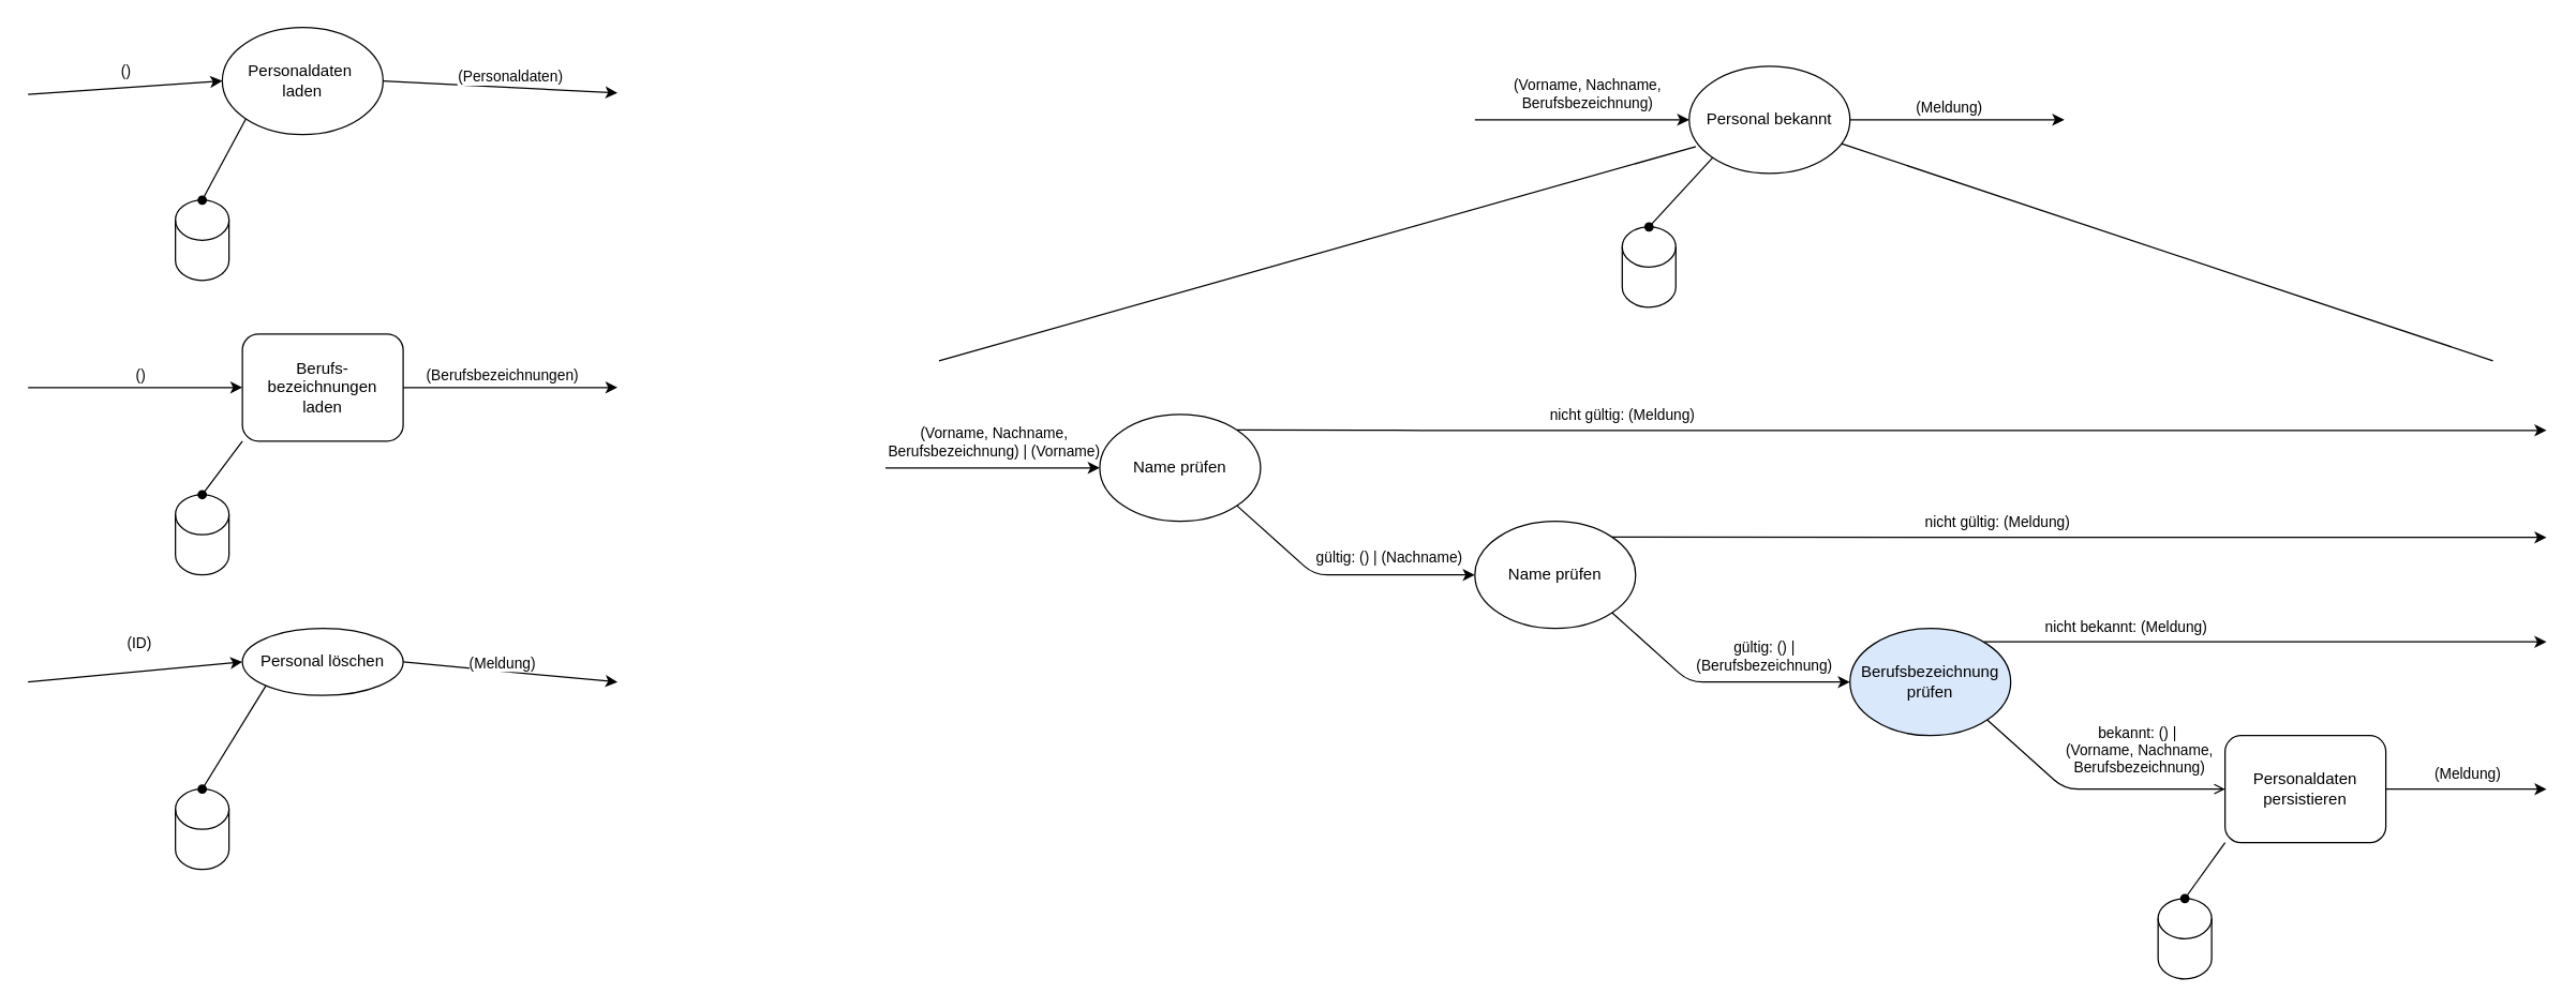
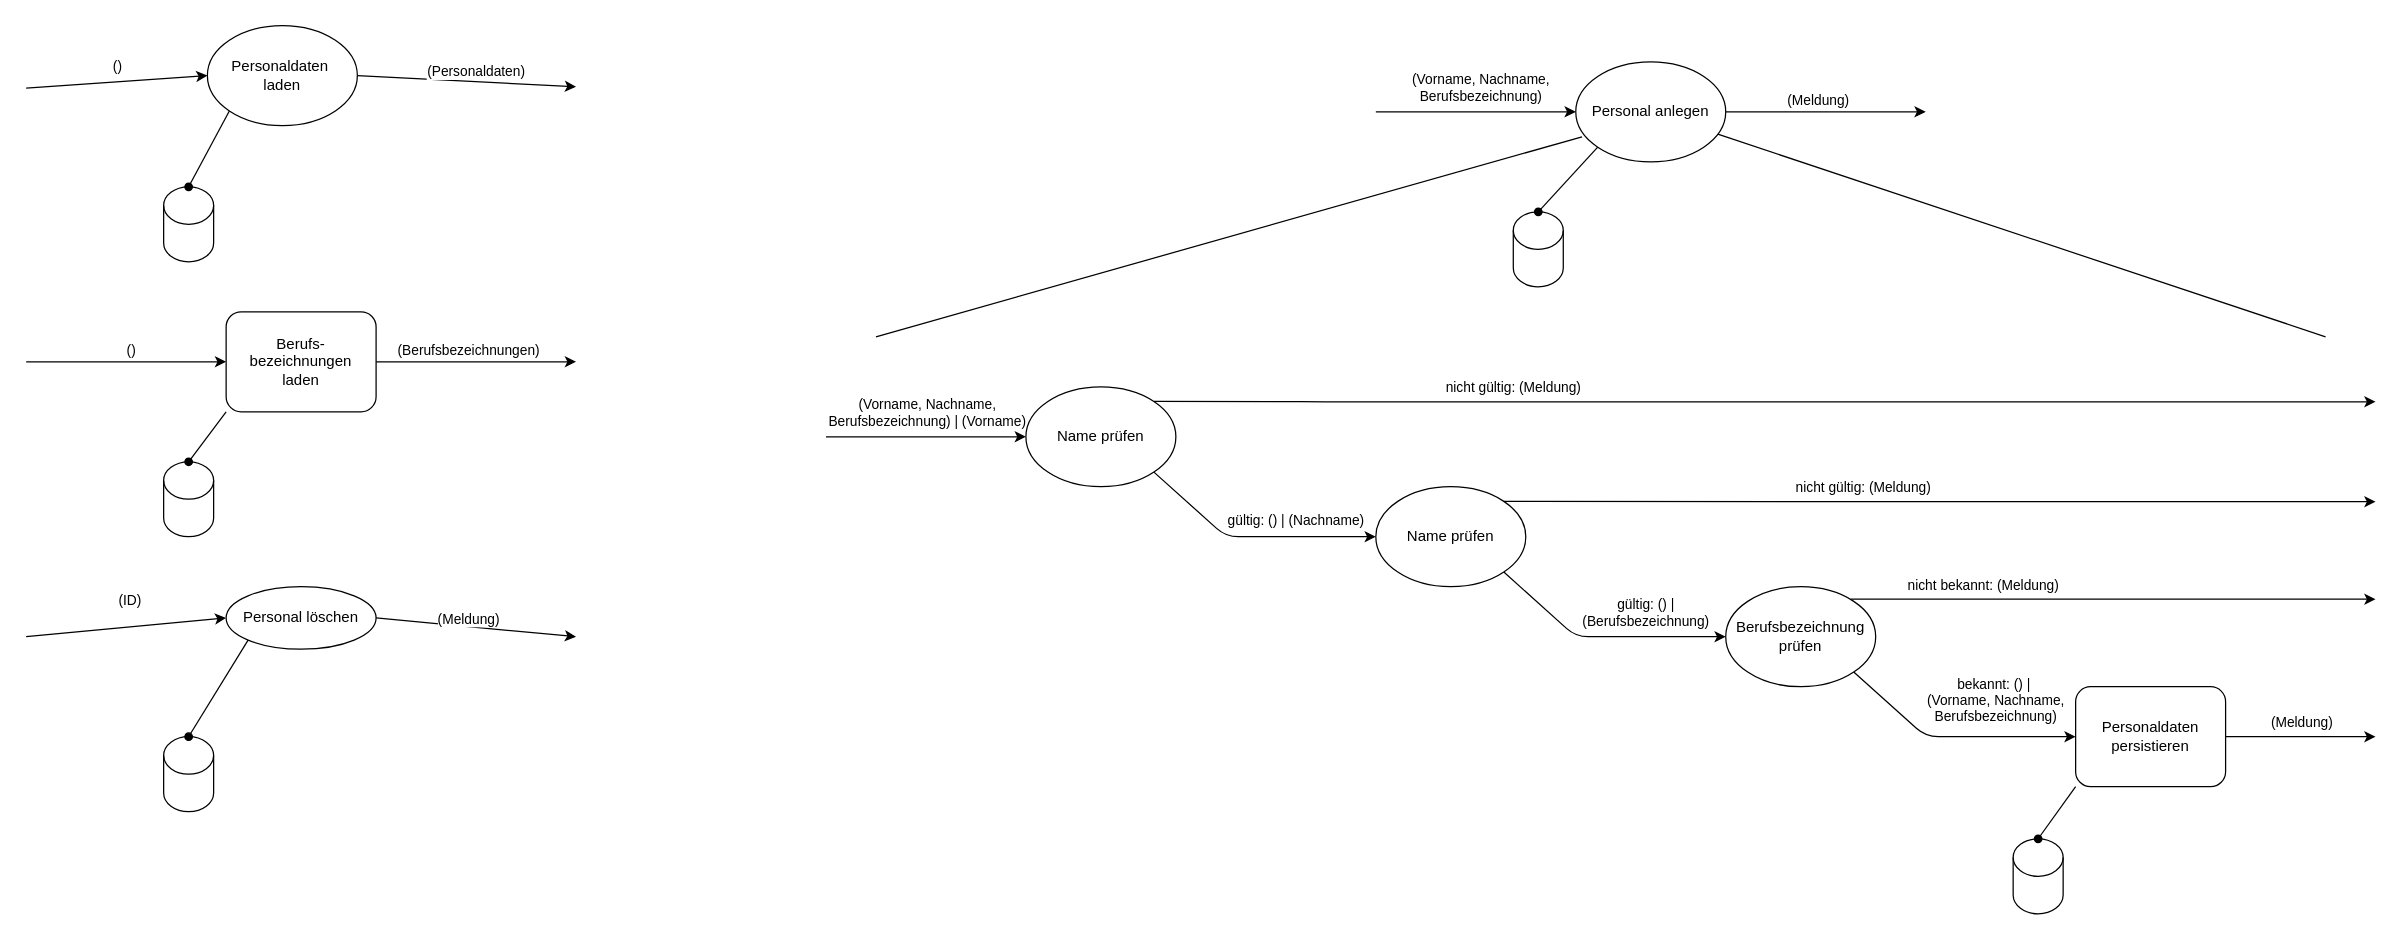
- <mxCell id="20" value="&lt;div&gt;&lt;div&gt;Personal bekannt&lt;/div&gt;&lt;/div&gt;" style="ellipse;whiteSpace=wrap;html=1;" vertex="1" parent="1"><mxGeometry x="1260" y="49" width="120" height="80" as="geometry" /></mxCell>
+ <mxCell id="20" value="&lt;div&gt;&lt;div&gt;Personal anlegen&lt;/div&gt;&lt;/div&gt;" style="ellipse;whiteSpace=wrap;html=1;" vertex="1" parent="1"><mxGeometry x="1260" y="49" width="120" height="80" as="geometry" /></mxCell>
- <mxCell id="42" value="&lt;div&gt;&lt;div&gt;Berufsbezeichnung&lt;br&gt;prüfen&lt;/div&gt;&lt;/div&gt;" style="ellipse;whiteSpace=wrap;html=1;fillColor=#dae8fc;" vertex="1" parent="1"><mxGeometry x="1380" y="469" width="120" height="80" as="geometry" /></mxCell>
+ <mxCell id="42" value="&lt;div&gt;&lt;div&gt;Berufsbezeichnung&lt;br&gt;prüfen&lt;/div&gt;&lt;/div&gt;" style="ellipse;whiteSpace=wrap;html=1;" vertex="1" parent="1"><mxGeometry x="1380" y="469" width="120" height="80" as="geometry" /></mxCell>
- <mxCell id="45" value="" style="endArrow=open;html=1;exitX=1;exitY=1;exitDx=0;exitDy=0;entryX=0;entryY=0.5;entryDx=0;entryDy=0;" edge="1" parent="1" source="42" target="47"><mxGeometry width="50" height="50" relative="1" as="geometry"><mxPoint x="1212.426" y="467.284" as="sourcePoint" /><mxPoint x="1640" y="589" as="targetPoint" /><Array as="points"><mxPoint x="1540" y="589" /></Array></mxGeometry></mxCell>
+ <mxCell id="45" value="" style="endArrow=classic;html=1;exitX=1;exitY=1;exitDx=0;exitDy=0;entryX=0;entryY=0.5;entryDx=0;entryDy=0;" edge="1" parent="1" source="42" target="47"><mxGeometry width="50" height="50" relative="1" as="geometry"><mxPoint x="1212.426" y="467.284" as="sourcePoint" /><mxPoint x="1640" y="589" as="targetPoint" /><Array as="points"><mxPoint x="1540" y="589" /></Array></mxGeometry></mxCell>
